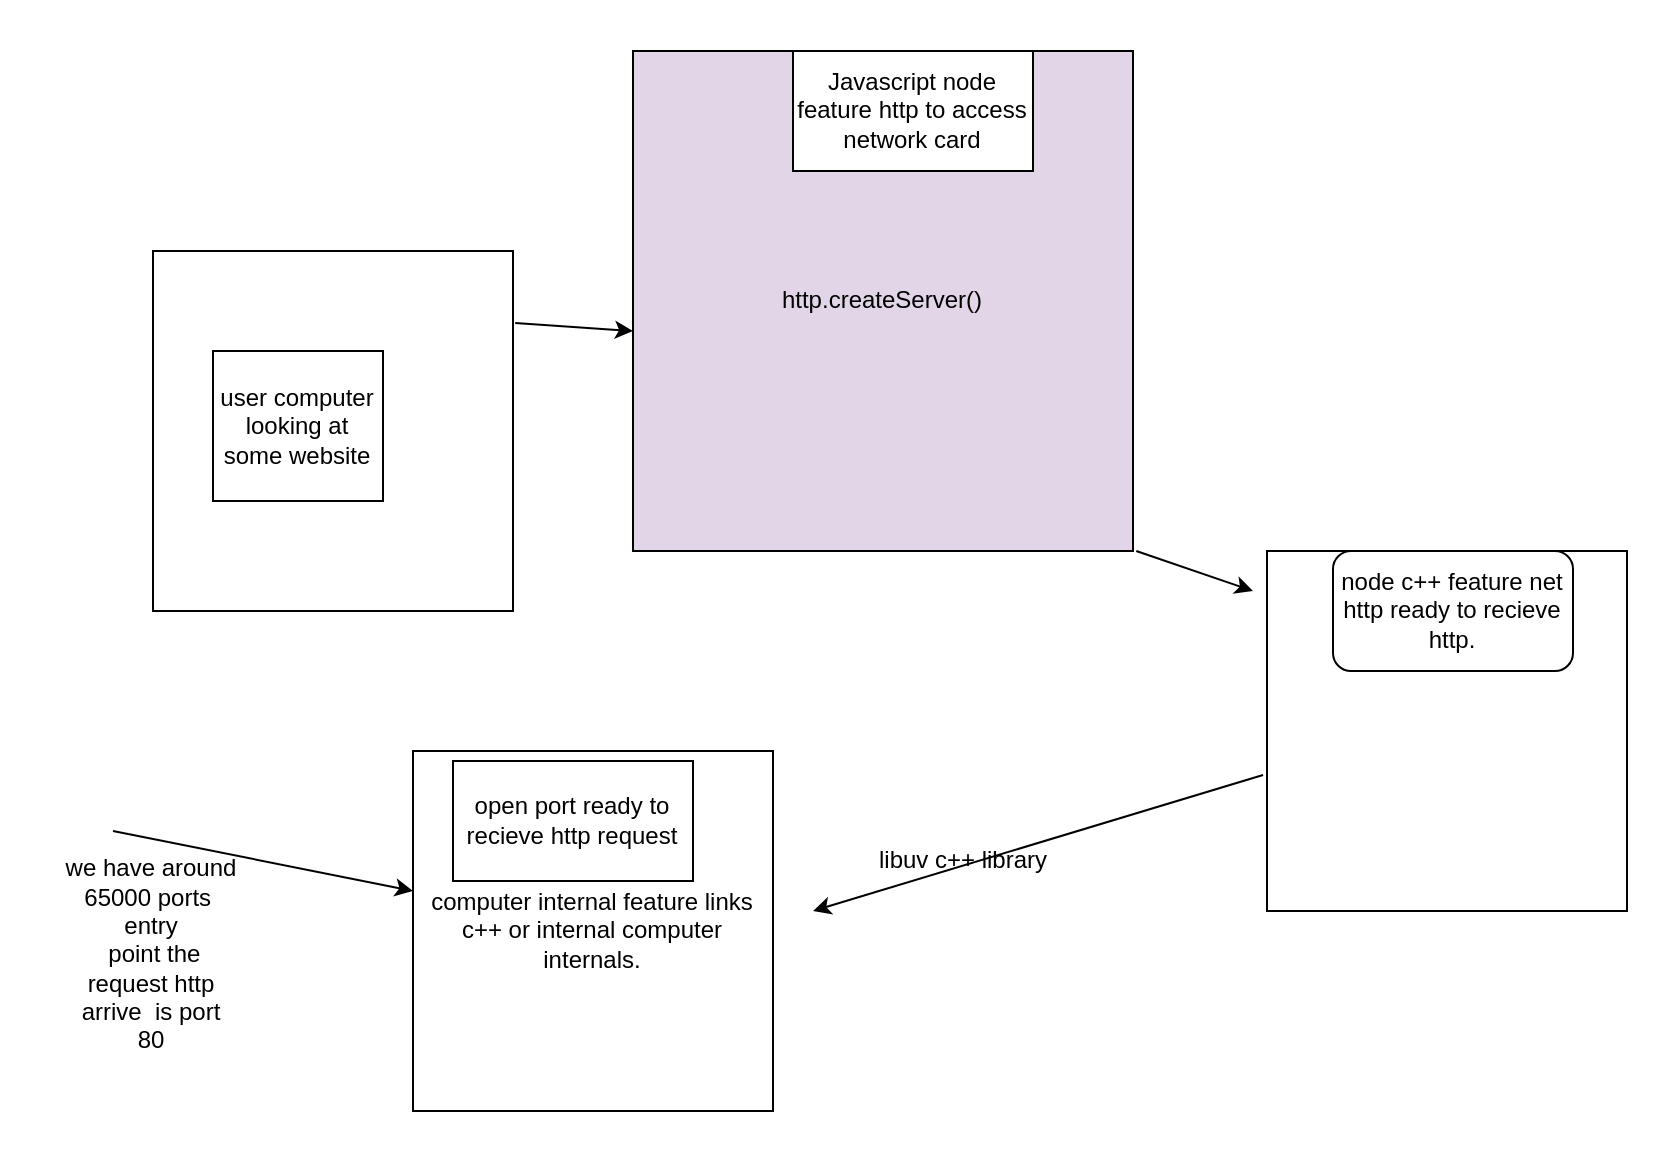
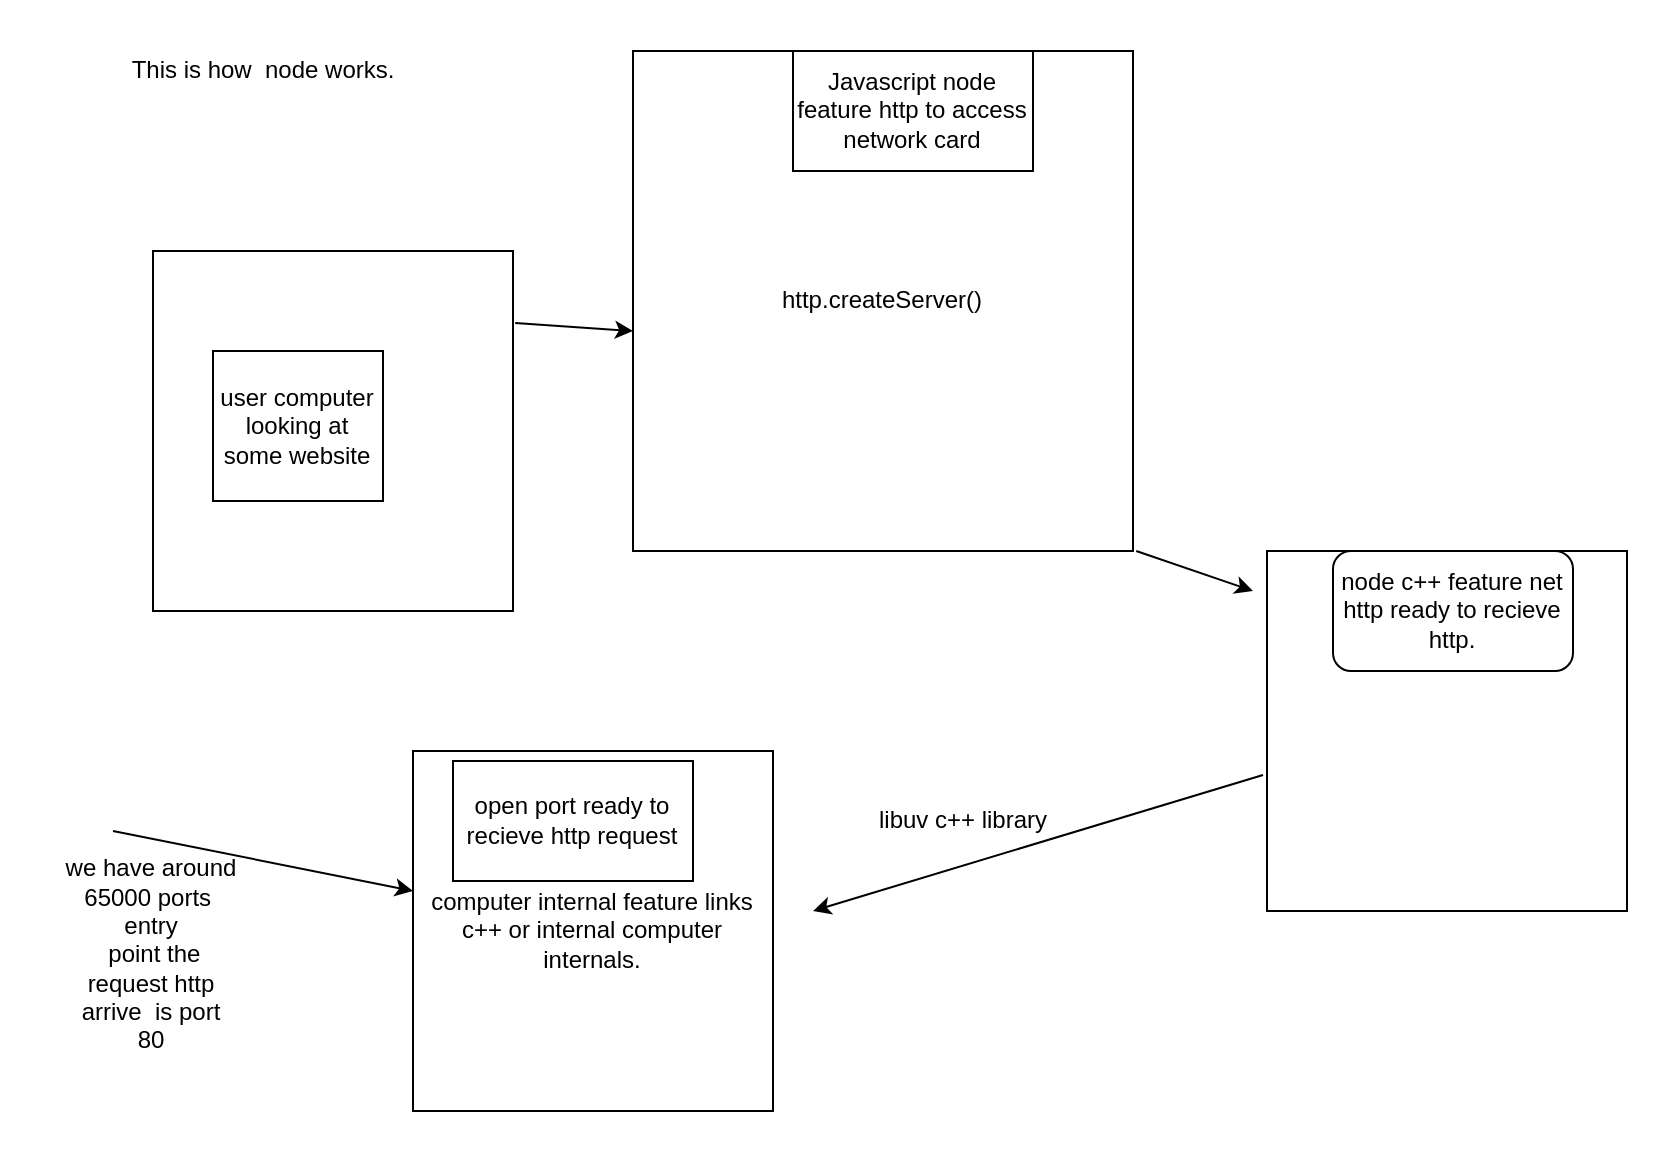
+ <mxCell id="16" value="This is how&amp;nbsp; node works." style="text;html=1;align=center;verticalAlign=middle;resizable=0;points=[];autosize=1;strokeColor=none;fillColor=none;" vertex="1" parent="1"><mxGeometry x="56" y="20" width="150" height="30" as="geometry" /></mxCell>
- <mxCell id="4" value="http.createServer()" style="whiteSpace=wrap;html=1;aspect=fixed;fillColor=#e1d5e7;" vertex="1" parent="1"><mxGeometry x="316" y="25" width="250" height="250" as="geometry" /></mxCell>
+ <mxCell id="4" value="http.createServer()" style="whiteSpace=wrap;html=1;aspect=fixed;" vertex="1" parent="1"><mxGeometry x="316" y="25" width="250" height="250" as="geometry" /></mxCell>
- <mxCell id="12" value="libuv c++ library" style="text;html=1;align=center;verticalAlign=middle;resizable=0;points=[];autosize=1;strokeColor=none;fillColor=none;" vertex="1" parent="1"><mxGeometry x="426" y="415" width="110" height="30" as="geometry" /></mxCell>
+ <mxCell id="12" value="libuv c++ library" style="text;html=1;align=center;verticalAlign=middle;resizable=0;points=[];autosize=1;strokeColor=none;fillColor=none;" vertex="1" parent="1"><mxGeometry x="426" y="395" width="110" height="30" as="geometry" /></mxCell>
